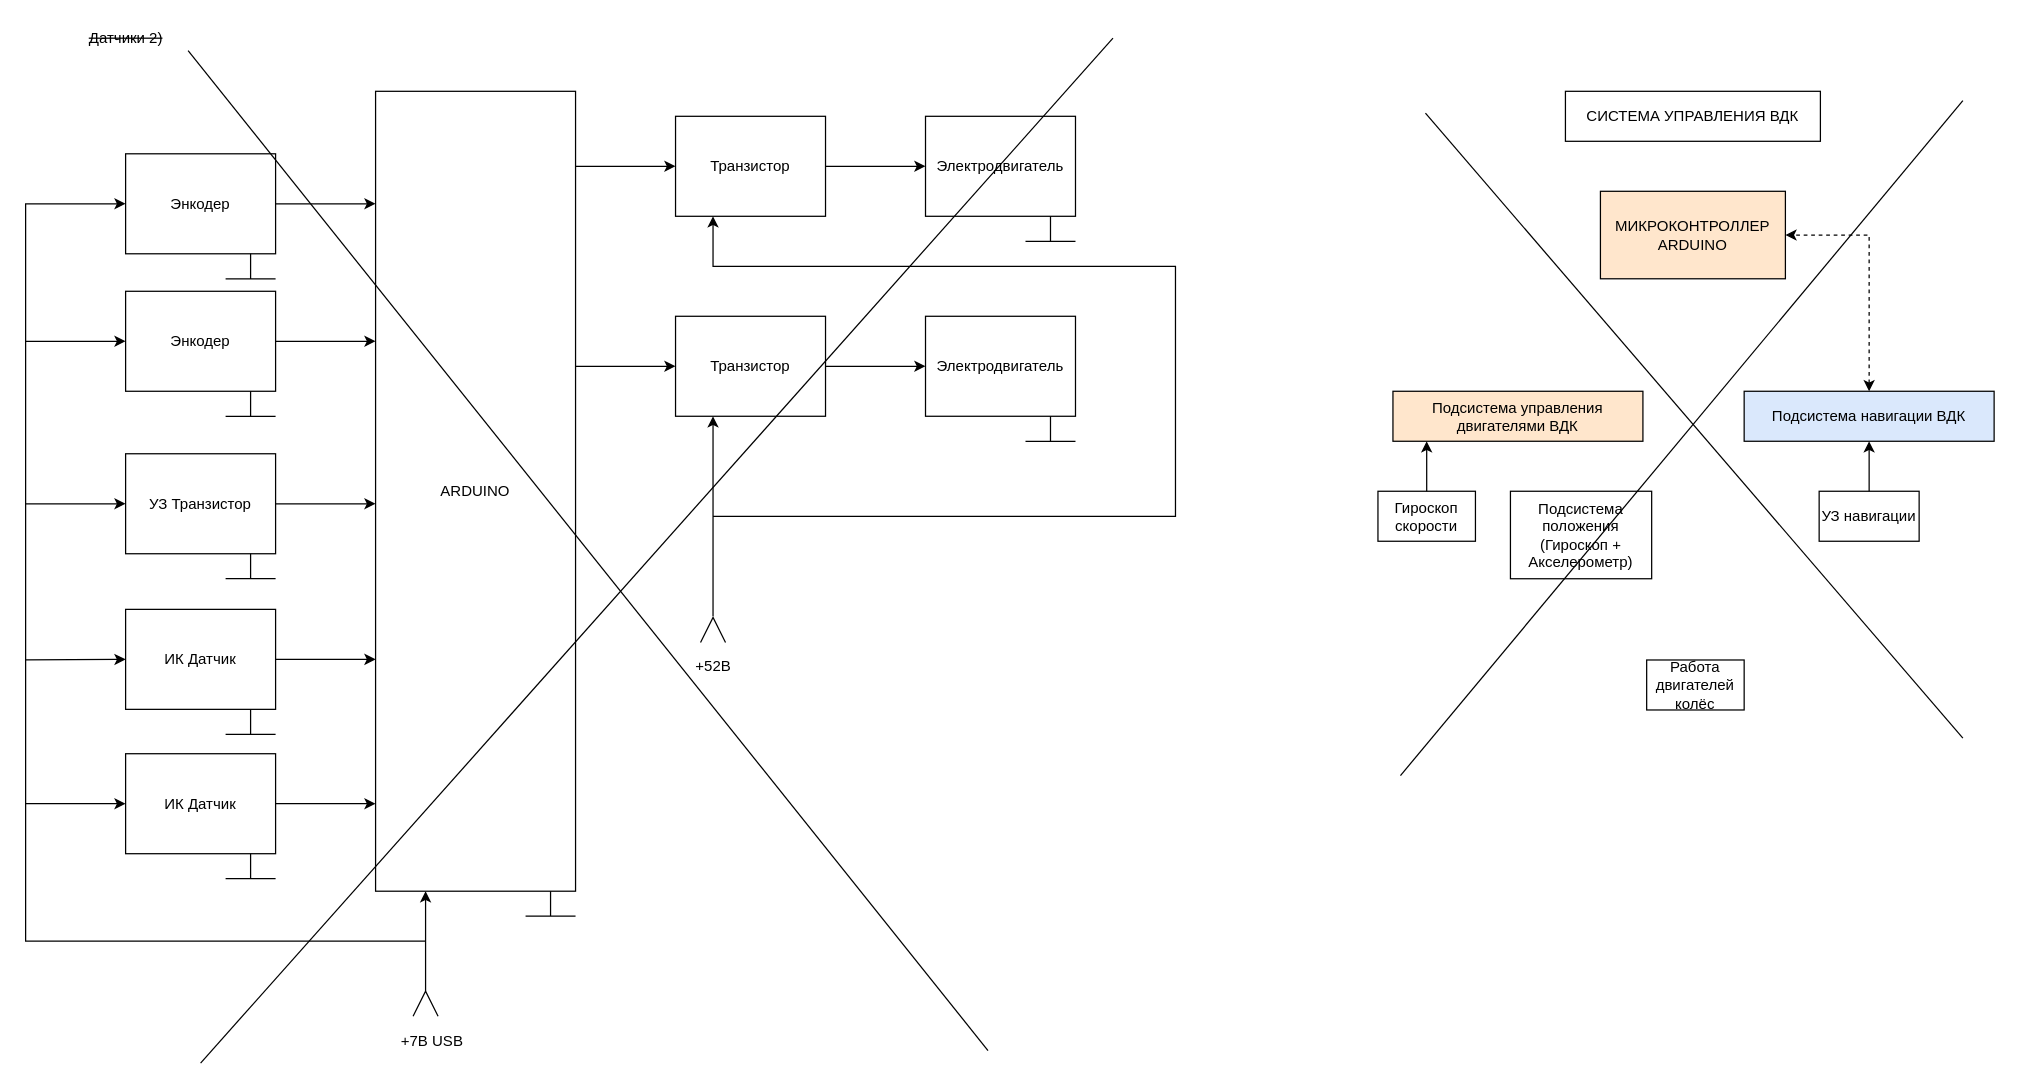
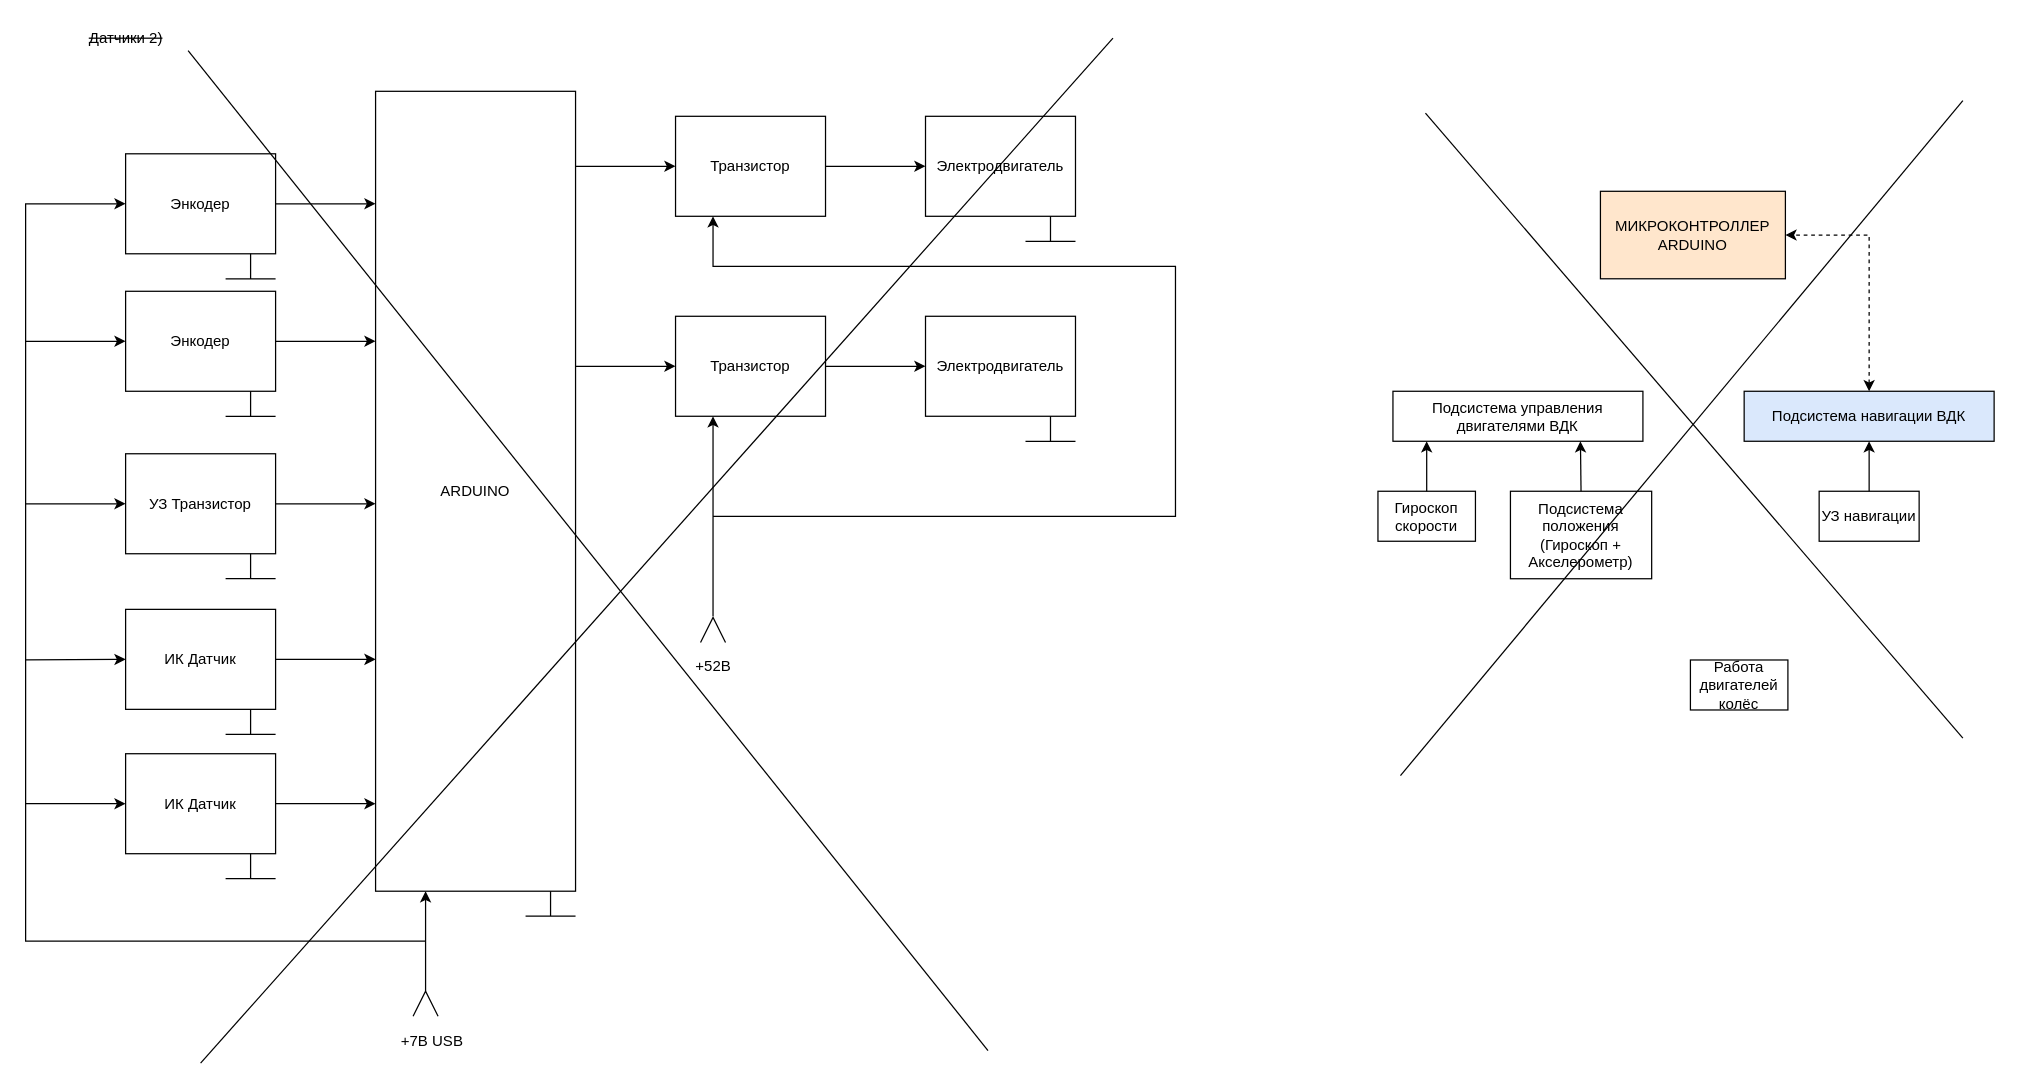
- <mxCell id="2" value="СИСТЕМА УПРАВЛЕНИЯ ВДК" style="rounded=0;whiteSpace=wrap;html=1;" vertex="1" parent="1"><mxGeometry x="1252" y="72.5" width="204" height="40" as="geometry" /></mxCell>
- <mxCell id="3" value="Подсистема управления двигателями ВДК" style="rounded=0;whiteSpace=wrap;html=1;fillColor=#ffe6cc;" vertex="1" parent="1"><mxGeometry x="1114" y="312.5" width="200" height="40" as="geometry" /></mxCell>
+ <mxCell id="3" value="Подсистема управления двигателями ВДК" style="rounded=0;whiteSpace=wrap;html=1;" vertex="1" parent="1"><mxGeometry x="1114" y="312.5" width="200" height="40" as="geometry" /></mxCell>
+ <mxCell id="8" value="" style="endArrow=classic;html=1;rounded=0;exitX=0.5;exitY=0;exitDx=0;exitDy=0;entryX=0.75;entryY=1;entryDx=0;entryDy=0;" edge="1" parent="1" source="7" target="3"><mxGeometry width="50" height="50" relative="1" as="geometry"><mxPoint x="1613" y="403.5" as="sourcePoint" /><mxPoint x="1224" y="382.5" as="targetPoint" /><Array as="points" /></mxGeometry></mxCell>
- <mxCell id="9" value="Работа двигателей колёс" style="rounded=0;whiteSpace=wrap;html=1;" vertex="1" parent="1"><mxGeometry x="1317" y="527.5" width="78" height="40" as="geometry" /></mxCell>
+ <mxCell id="9" value="Работа двигателей колёс" style="rounded=0;whiteSpace=wrap;html=1;" vertex="1" parent="1"><mxGeometry x="1352" y="527.5" width="78" height="40" as="geometry" /></mxCell>
